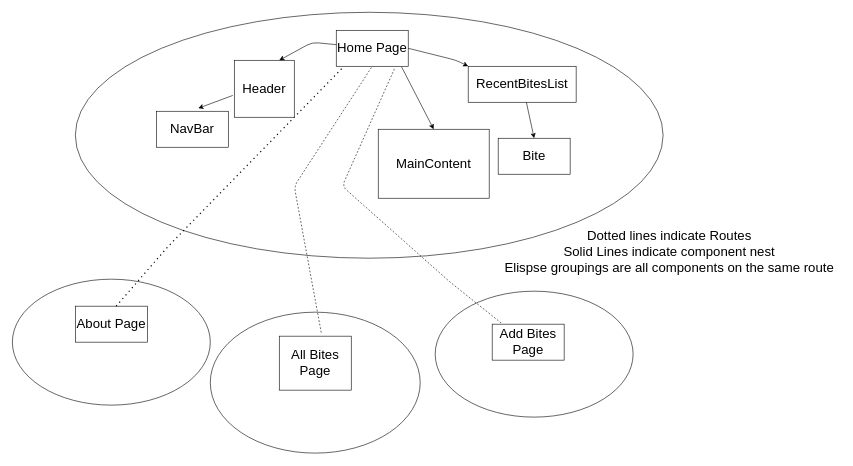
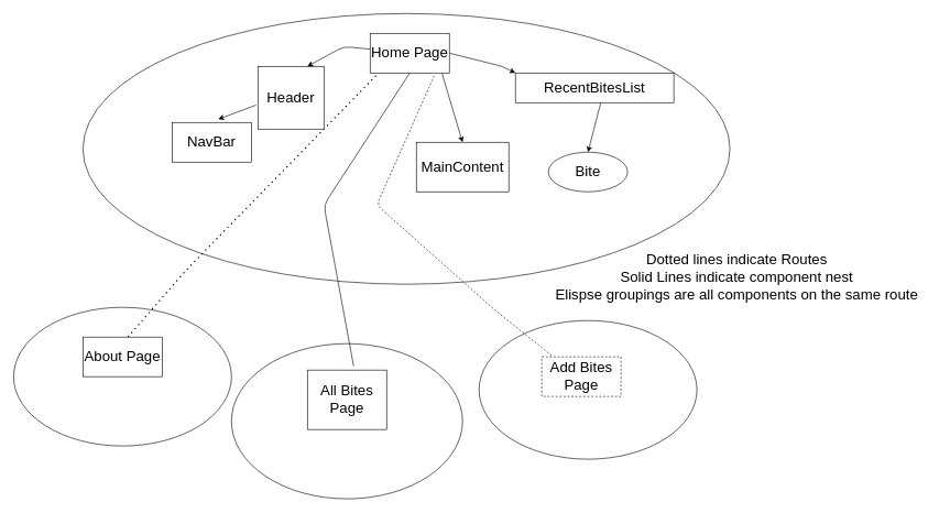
- <mxCell id="15" value="RecentBitesList" style="whiteSpace=wrap;html=1;shadow=0;fontSize=22;" vertex="1" parent="1"><mxGeometry x="780" y="110" width="180" height="60" as="geometry" /></mxCell>
+ <mxCell id="15" value="RecentBitesList" style="whiteSpace=wrap;html=1;shadow=0;fontSize=22;" vertex="1" parent="1"><mxGeometry x="780" y="110" width="240" height="45" as="geometry" /></mxCell>
- <mxCell id="16" value="Bite" style="whiteSpace=wrap;html=1;shadow=0;fontSize=22;" vertex="1" parent="1"><mxGeometry x="830" y="230" width="120" height="60" as="geometry" /></mxCell>
+ <mxCell id="16" value="Bite" style="ellipse;whiteSpace=wrap;html=1;shadow=0;fontSize=22;" vertex="1" parent="1"><mxGeometry x="830" y="230" width="120" height="60" as="geometry" /></mxCell>
- <mxCell id="22" value="MainContent" style="whiteSpace=wrap;html=1;shadow=0;fontSize=22;" vertex="1" parent="1"><mxGeometry x="630" y="215" width="185" height="115" as="geometry" /></mxCell>
+ <mxCell id="22" value="MainContent" style="whiteSpace=wrap;html=1;shadow=0;fontSize=22;" vertex="1" parent="1"><mxGeometry x="630" y="215" width="140" height="75" as="geometry" /></mxCell>
- <mxCell id="11" value="" style="endArrow=none;dashed=1;html=1;fontSize=22;entryX=0.5;entryY=1;entryDx=0;entryDy=0;exitX=0.583;exitY=-0.067;exitDx=0;exitDy=0;exitPerimeter=0;" edge="1" parent="1" source="10" target="7"><mxGeometry width="50" height="50" relative="1" as="geometry"><mxPoint x="570" y="510" as="sourcePoint" /><mxPoint x="430" y="400" as="targetPoint" /><Array as="points"><mxPoint x="490" y="310" /></Array></mxGeometry></mxCell>
+ <mxCell id="11" value="" style="endArrow=none;dashed=0;html=1;fontSize=22;entryX=0.5;entryY=1;entryDx=0;entryDy=0;exitX=0.583;exitY=-0.067;exitDx=0;exitDy=0;exitPerimeter=0;" edge="1" parent="1" source="10" target="7"><mxGeometry width="50" height="50" relative="1" as="geometry"><mxPoint x="570" y="510" as="sourcePoint" /><mxPoint x="430" y="400" as="targetPoint" /><Array as="points"><mxPoint x="490" y="310" /></Array></mxGeometry></mxCell>
- <mxCell id="9" value="Add Bites Page" style="whiteSpace=wrap;html=1;fontSize=22;" vertex="1" parent="1"><mxGeometry x="820" y="540" width="120" height="60" as="geometry" /></mxCell>
+ <mxCell id="9" value="Add Bites Page" style="whiteSpace=wrap;html=1;fontSize=22;dashed=1;" vertex="1" parent="1"><mxGeometry x="820" y="540" width="120" height="60" as="geometry" /></mxCell>
